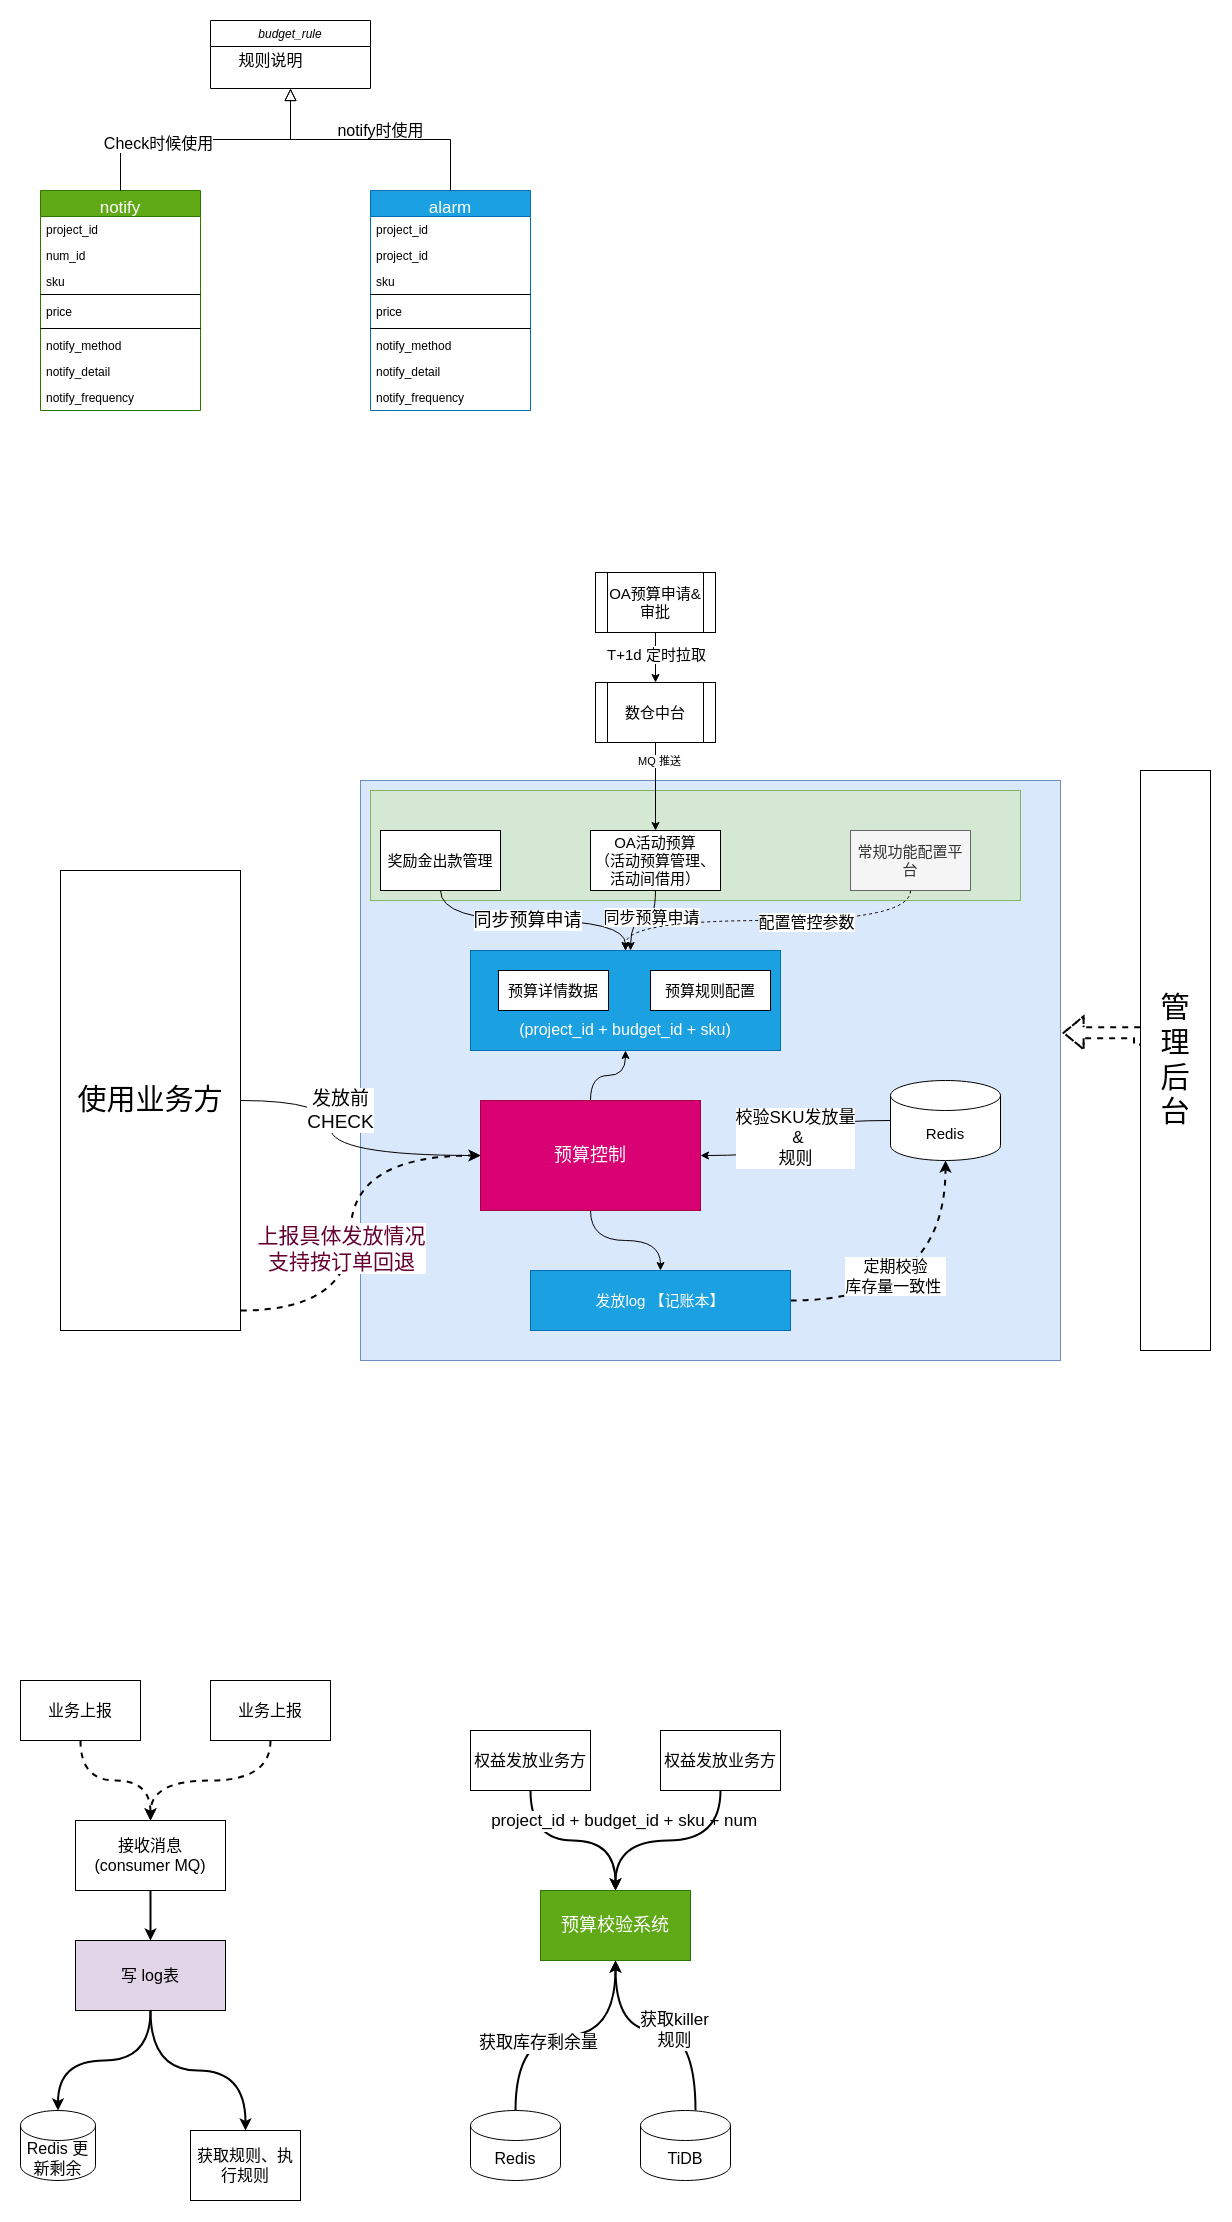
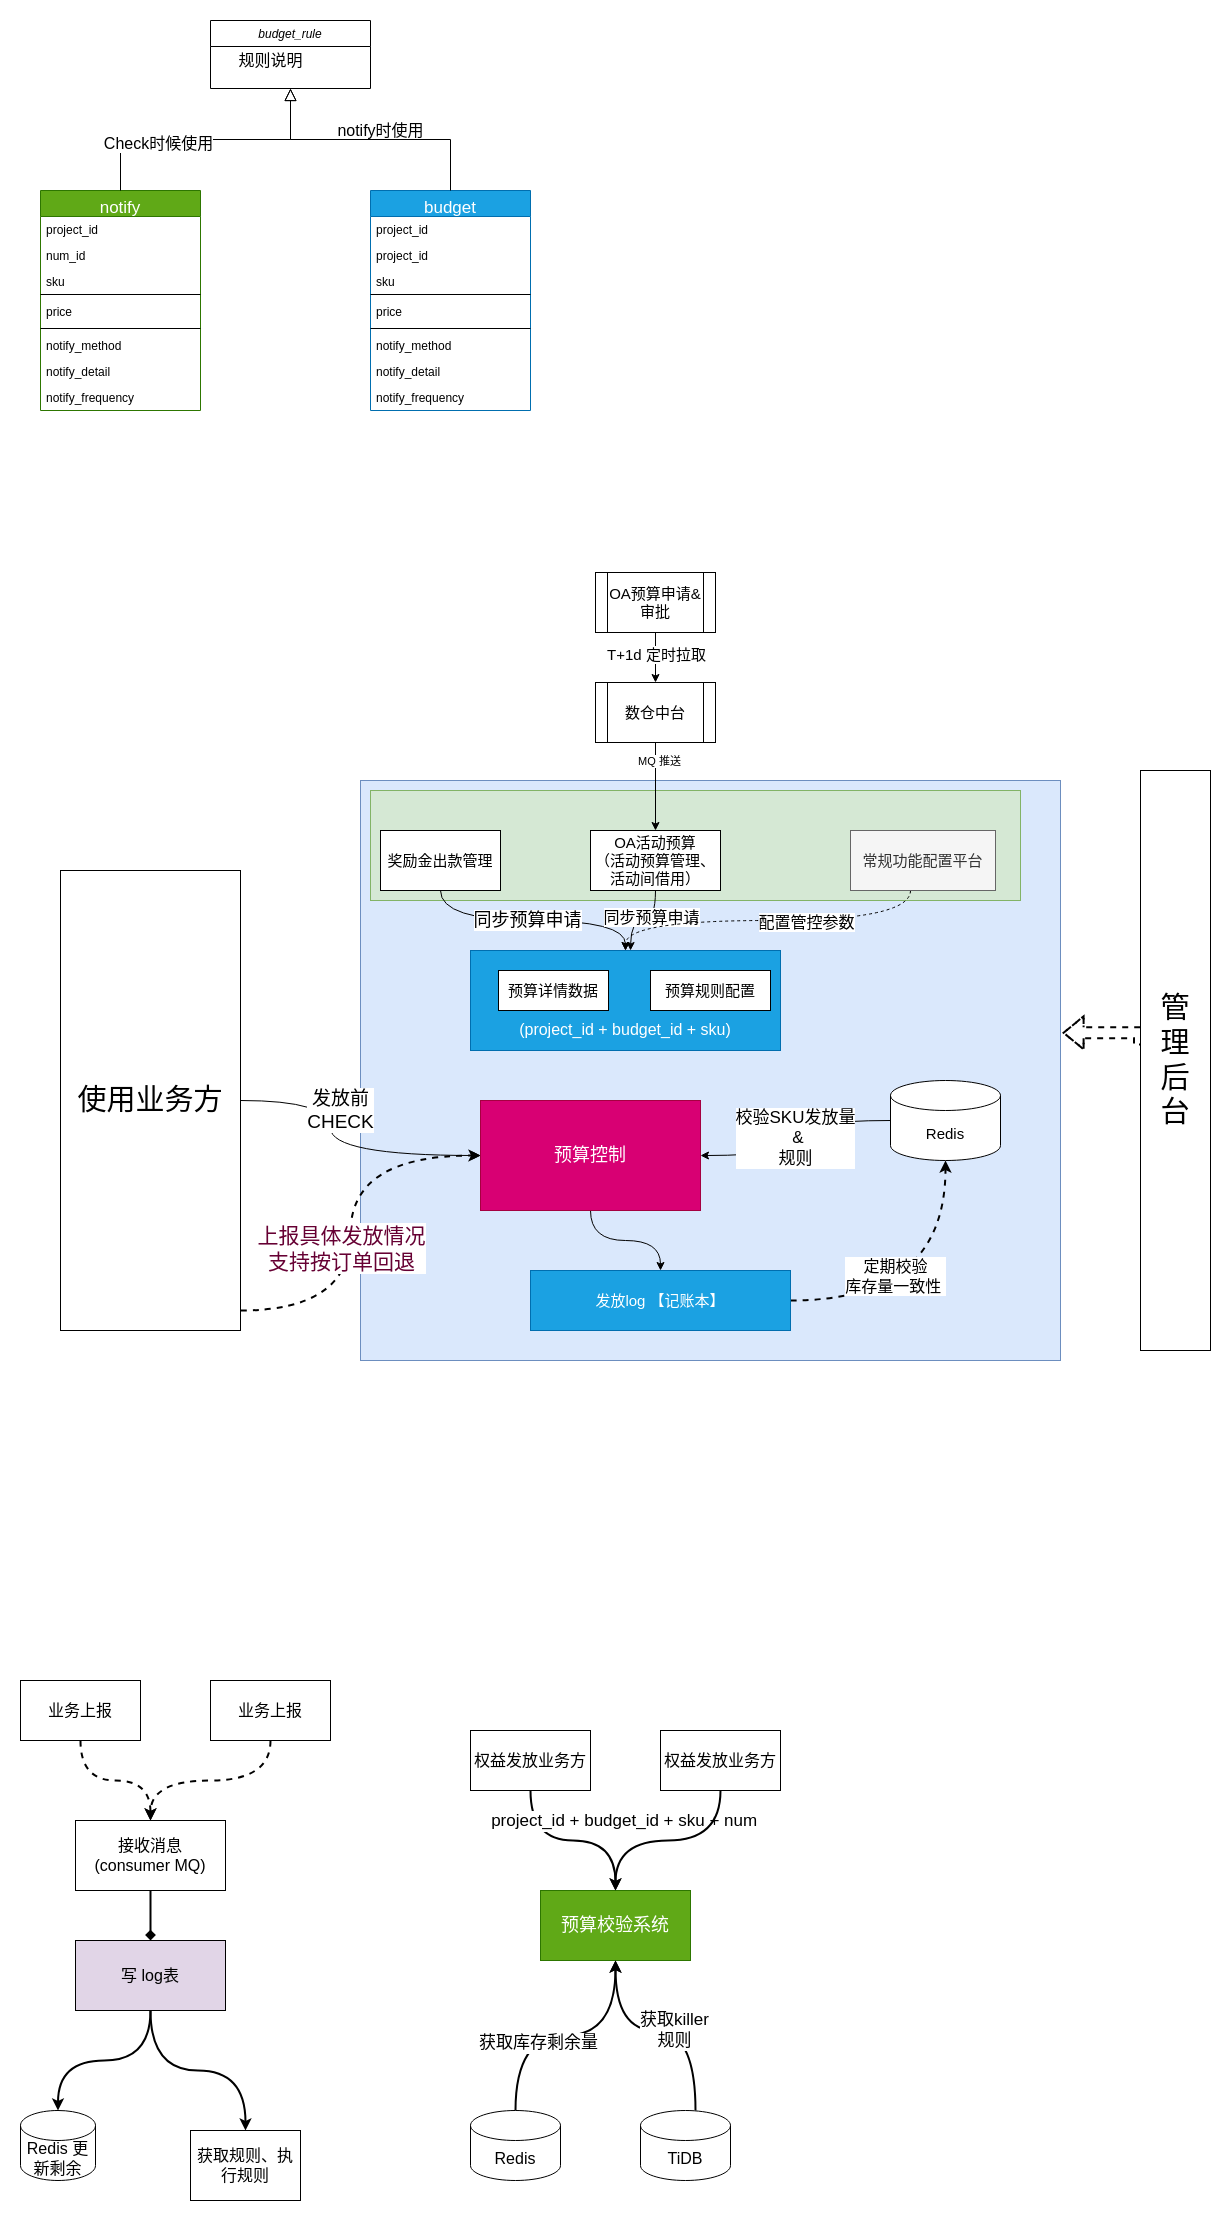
- <mxCell id="12" value="alarm" style="swimlane;fontStyle=0;align=center;verticalAlign=top;childLayout=stackLayout;horizontal=1;startSize=26;horizontalStack=0;resizeParent=1;resizeLast=0;collapsible=1;marginBottom=0;rounded=0;shadow=0;strokeWidth=1;fillColor=#1ba1e2;strokeColor=#006EAF;fontColor=#ffffff;fontSize=17;" vertex="1" parent="1"><mxGeometry x="370" y="190" width="160" height="220" as="geometry"><mxRectangle x="330" y="360" width="170" height="26" as="alternateBounds" /></mxGeometry></mxCell>
+ <mxCell id="12" value="budget" style="swimlane;fontStyle=0;align=center;verticalAlign=top;childLayout=stackLayout;horizontal=1;startSize=26;horizontalStack=0;resizeParent=1;resizeLast=0;collapsible=1;marginBottom=0;rounded=0;shadow=0;strokeWidth=1;fillColor=#1ba1e2;strokeColor=#006EAF;fontColor=#ffffff;fontSize=17;" vertex="1" parent="1"><mxGeometry x="370" y="190" width="160" height="220" as="geometry"><mxRectangle x="330" y="360" width="170" height="26" as="alternateBounds" /></mxGeometry></mxCell>
- <mxCell id="57" value="&lt;font style=&quot;font-size: 15px&quot;&gt;常规功能配置平台&lt;/font&gt;" style="rounded=0;whiteSpace=wrap;html=1;fillColor=#f5f5f5;strokeColor=#666666;fontColor=#333333;" vertex="1" parent="1"><mxGeometry x="850" y="830" width="120" height="60" as="geometry" /></mxCell>
+ <mxCell id="57" value="&lt;font style=&quot;font-size: 15px&quot;&gt;常规功能配置平台&lt;/font&gt;" style="rounded=0;whiteSpace=wrap;html=1;fillColor=#f5f5f5;strokeColor=#666666;fontColor=#333333;" vertex="1" parent="1"><mxGeometry x="850" y="830" width="145" height="60" as="geometry" /></mxCell>
- <mxCell id="50" style="edgeStyle=orthogonalEdgeStyle;curved=1;rounded=0;orthogonalLoop=1;jettySize=auto;html=1;" edge="1" parent="1" source="52" target="42"><mxGeometry relative="1" as="geometry" /></mxCell>
- <mxCell id="62" style="edgeStyle=orthogonalEdgeStyle;curved=1;rounded=0;orthogonalLoop=1;jettySize=auto;html=1;strokeWidth=2;fontSize=16;" edge="1" parent="1" source="63" target="66"><mxGeometry relative="1" as="geometry" /></mxCell>
+ <mxCell id="62" style="edgeStyle=orthogonalEdgeStyle;curved=1;rounded=0;orthogonalLoop=1;jettySize=auto;html=1;strokeWidth=2;fontSize=16;endArrow=diamond;" edge="1" parent="1" source="63" target="66"><mxGeometry relative="1" as="geometry" /></mxCell>
